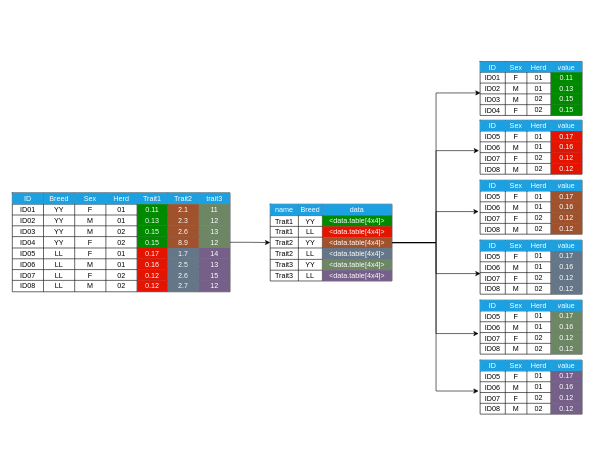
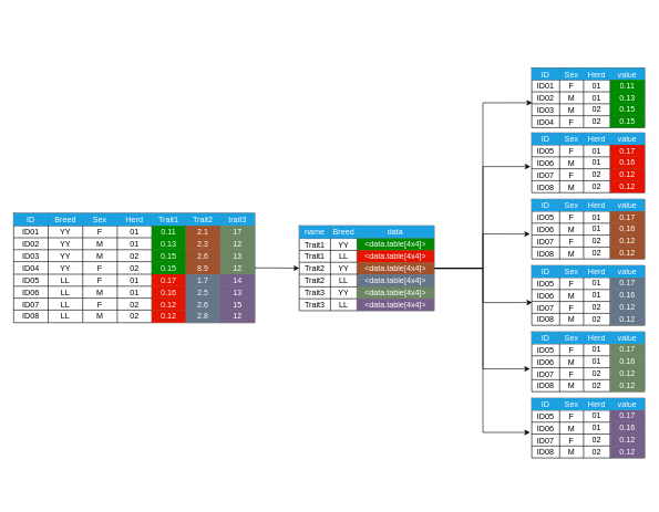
- <mxCell id="182" value="11" style="shape=partialRectangle;html=1;whiteSpace=wrap;connectable=1;strokeColor=#3A5431;overflow=hidden;fillColor=#6d8764;top=0;left=0;bottom=0;right=0;pointerEvents=1;verticalAlign=middle;align=center;fontColor=#ffffff;movable=1;resizable=1;rotatable=1;deletable=1;editable=1;locked=0;" vertex="1" parent="175"><mxGeometry x="311" width="52" height="18" as="geometry"><mxRectangle width="52" height="18" as="alternateBounds" /></mxGeometry></mxCell>
+ <mxCell id="182" value="17" style="shape=partialRectangle;html=1;whiteSpace=wrap;connectable=1;strokeColor=#3A5431;overflow=hidden;fillColor=#6d8764;top=0;left=0;bottom=0;right=0;pointerEvents=1;verticalAlign=middle;align=center;fontColor=#ffffff;movable=1;resizable=1;rotatable=1;deletable=1;editable=1;locked=0;" vertex="1" parent="175"><mxGeometry x="311" width="52" height="18" as="geometry"><mxRectangle width="52" height="18" as="alternateBounds" /></mxGeometry></mxCell>
- <mxCell id="237" value="2.7" style="shape=partialRectangle;html=1;whiteSpace=wrap;connectable=1;strokeColor=#314354;overflow=hidden;fillColor=#647687;top=0;left=0;bottom=0;right=0;pointerEvents=1;verticalAlign=middle;align=center;fontColor=#ffffff;movable=1;resizable=1;rotatable=1;deletable=1;editable=1;locked=0;" vertex="1" parent="231"><mxGeometry x="259" width="52" height="19" as="geometry"><mxRectangle width="52" height="19" as="alternateBounds" /></mxGeometry></mxCell>
+ <mxCell id="237" value="2.8" style="shape=partialRectangle;html=1;whiteSpace=wrap;connectable=1;strokeColor=#314354;overflow=hidden;fillColor=#647687;top=0;left=0;bottom=0;right=0;pointerEvents=1;verticalAlign=middle;align=center;fontColor=#ffffff;movable=1;resizable=1;rotatable=1;deletable=1;editable=1;locked=0;" vertex="1" parent="231"><mxGeometry x="259" width="52" height="19" as="geometry"><mxRectangle width="52" height="19" as="alternateBounds" /></mxGeometry></mxCell>
